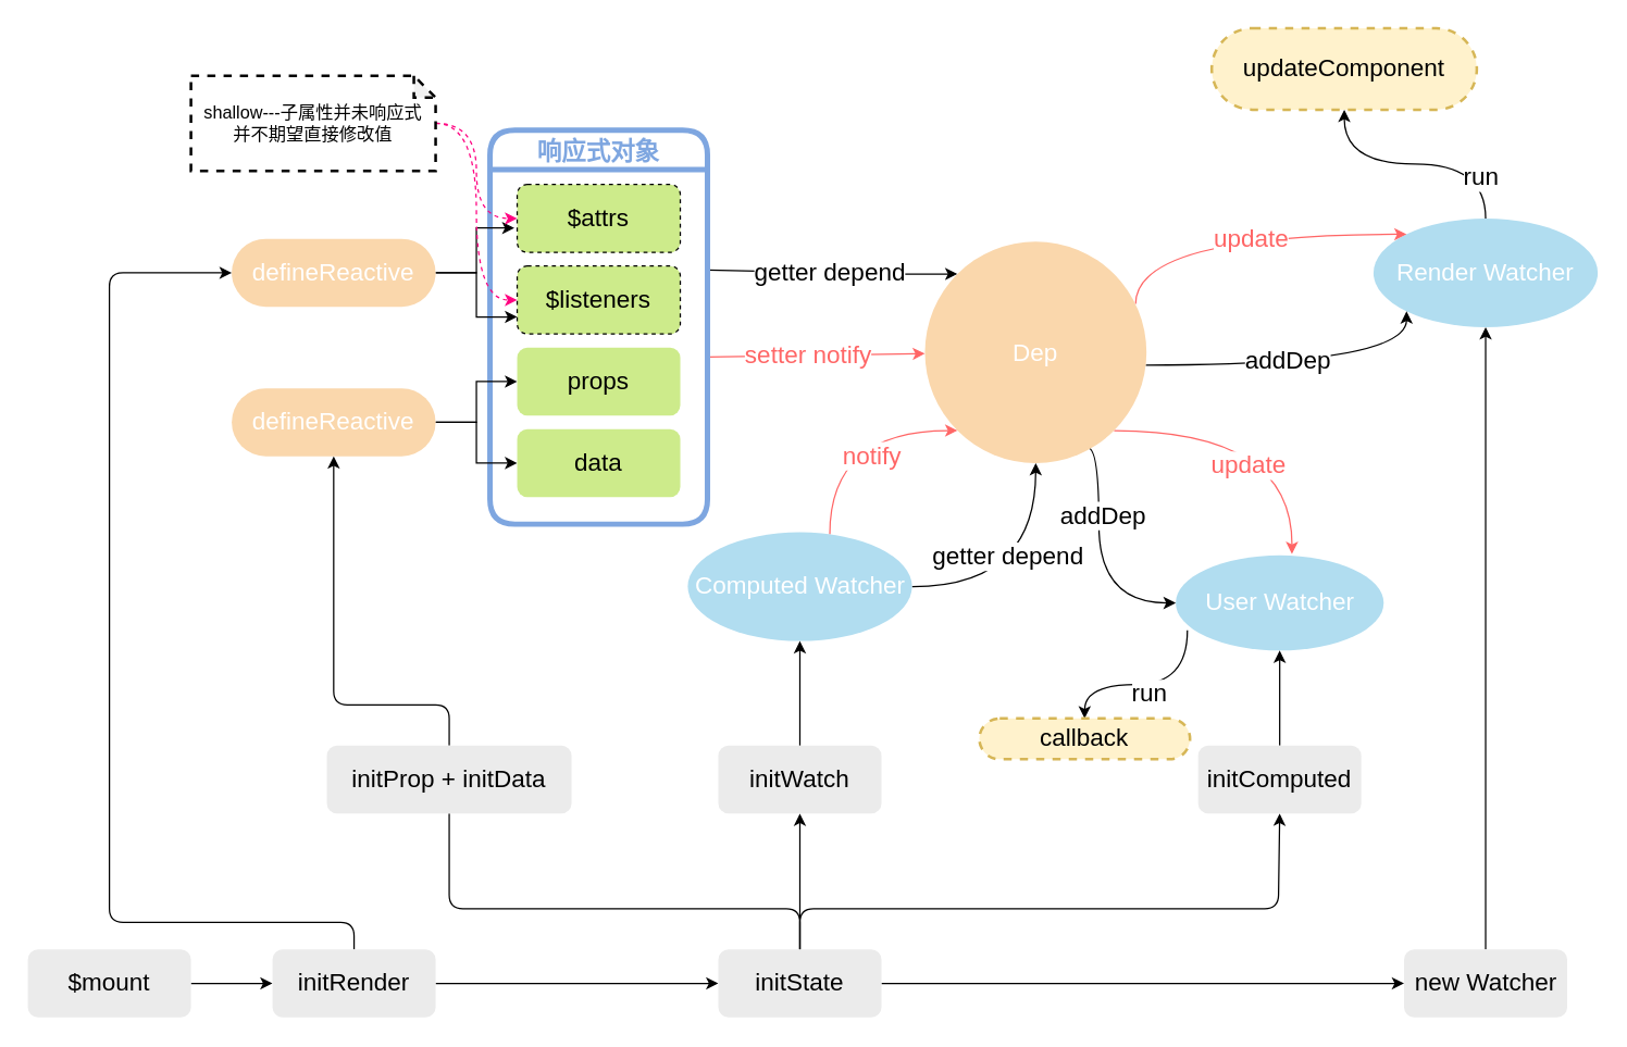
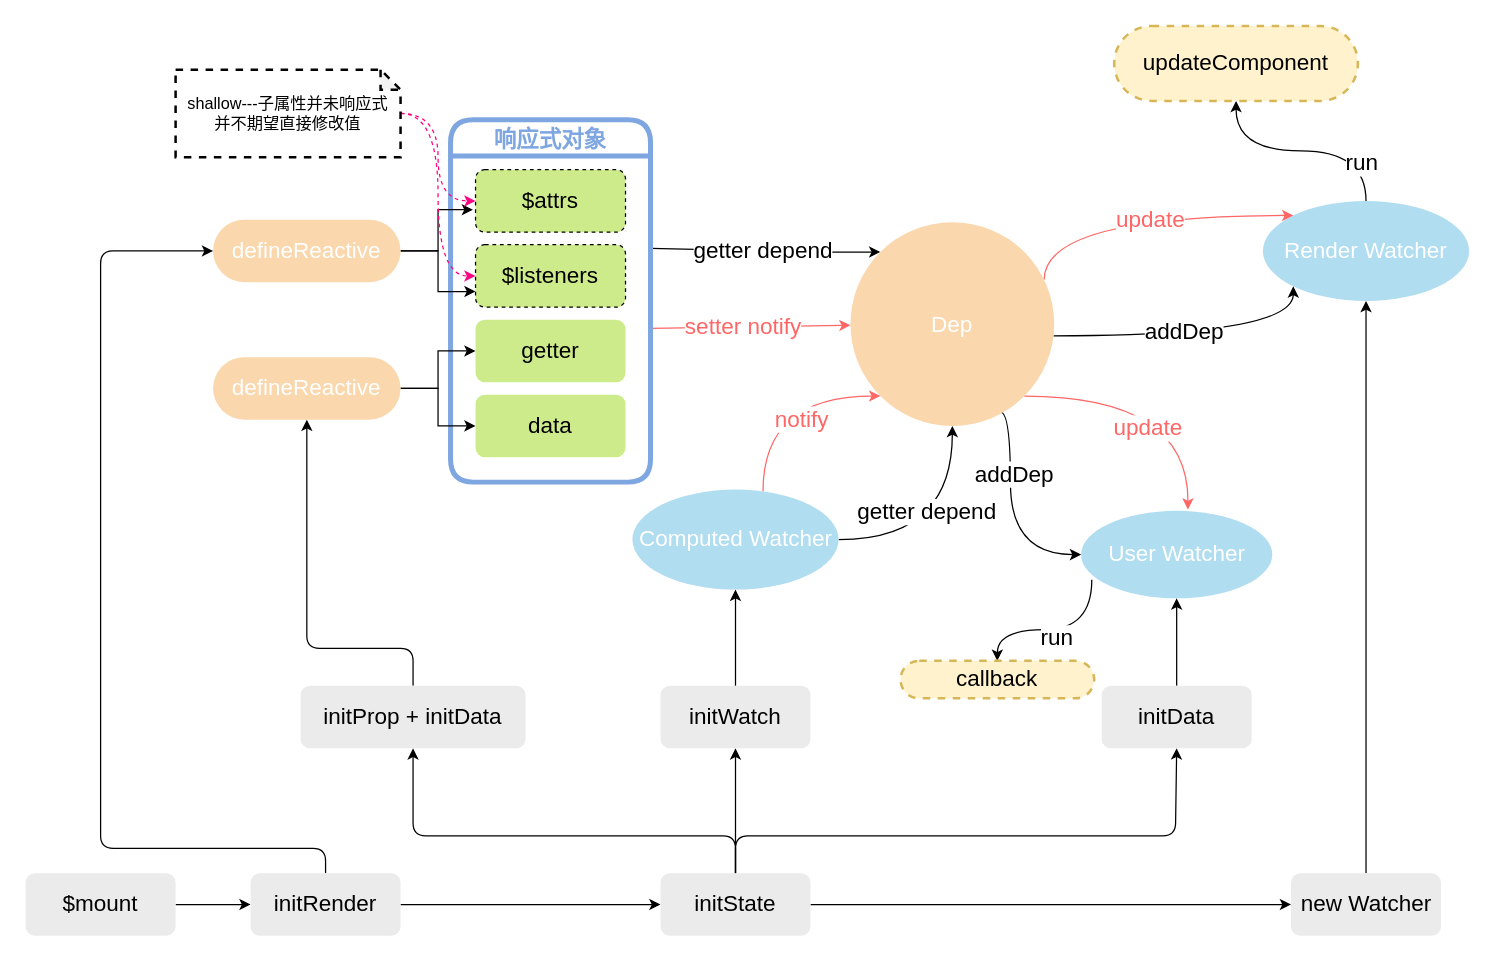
- <mxCell id="30" value="props" style="rounded=1;whiteSpace=wrap;html=1;fillColor=#cdeb8b;strokeColor=none;fontSize=18;" vertex="1" parent="1"><mxGeometry x="380" y="255" width="120" height="50" as="geometry" /></mxCell>
+ <mxCell id="30" value="getter" style="rounded=1;whiteSpace=wrap;html=1;fillColor=#cdeb8b;strokeColor=none;fontSize=18;" vertex="1" parent="1"><mxGeometry x="380" y="255" width="120" height="50" as="geometry" /></mxCell>
- <mxCell id="55" value="initComputed" style="rounded=1;whiteSpace=wrap;html=1;fillColor=#EBEBEB;strokeColor=none;gradientColor=none;fontColor=#000000;fontSize=18;shadow=0;glass=0;dashed=1;comic=0;" vertex="1" parent="1"><mxGeometry x="881" y="548" width="120" height="50" as="geometry" /></mxCell>
+ <mxCell id="55" value="initData" style="rounded=1;whiteSpace=wrap;html=1;fillColor=#EBEBEB;strokeColor=none;gradientColor=none;fontColor=#000000;fontSize=18;shadow=0;glass=0;dashed=1;comic=0;" vertex="1" parent="1"><mxGeometry x="881" y="548" width="120" height="50" as="geometry" /></mxCell>
- <mxCell id="14" style="edgeStyle=orthogonalEdgeStyle;rounded=1;orthogonalLoop=1;jettySize=auto;html=1;entryX=0.5;entryY=1;entryDx=0;entryDy=0;strokeColor=#000000;fontSize=18;fontColor=#000000;exitX=0.5;exitY=0;exitDx=0;exitDy=0;endArrow=none;" edge="1" parent="1" source="16" target="58"><mxGeometry relative="1" as="geometry"><Array as="points"><mxPoint x="588" y="668" /><mxPoint x="330" y="668" /></Array></mxGeometry></mxCell>
+ <mxCell id="14" style="edgeStyle=orthogonalEdgeStyle;rounded=1;orthogonalLoop=1;jettySize=auto;html=1;entryX=0.5;entryY=1;entryDx=0;entryDy=0;strokeColor=#000000;fontSize=18;fontColor=#000000;exitX=0.5;exitY=0;exitDx=0;exitDy=0;" edge="1" parent="1" source="16" target="58"><mxGeometry relative="1" as="geometry"><Array as="points"><mxPoint x="588" y="668" /><mxPoint x="330" y="668" /></Array></mxGeometry></mxCell>
